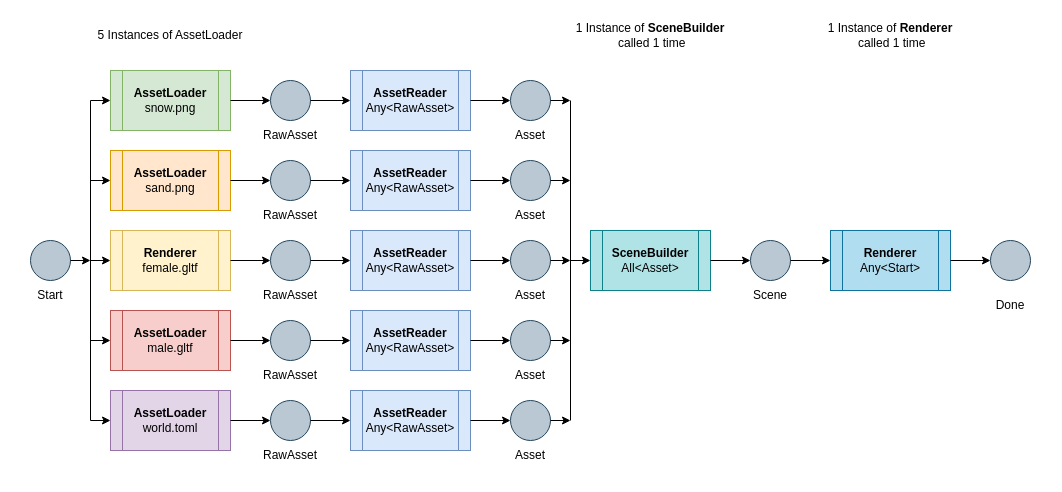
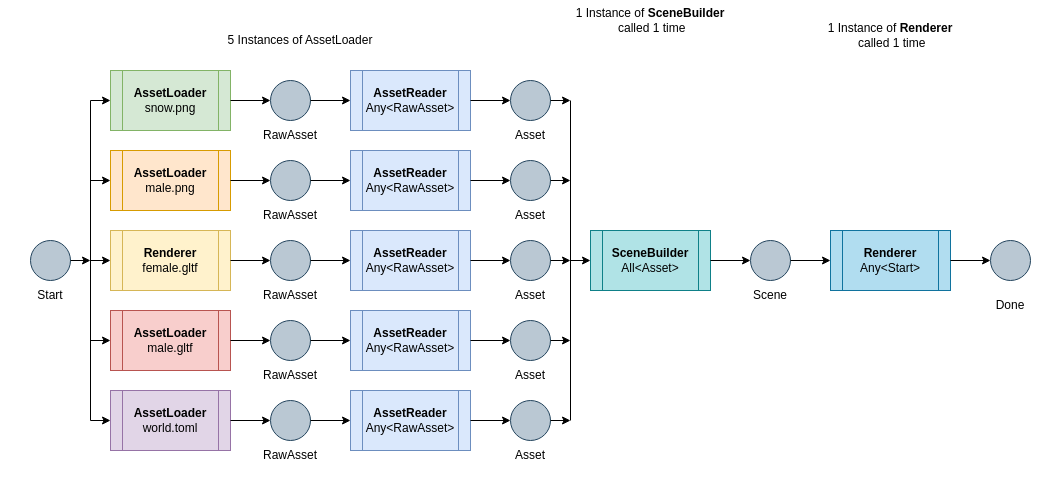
- <mxCell id="77" value="5 Instances of AssetLoader" style="text;html=1;strokeColor=none;fillColor=none;align=center;verticalAlign=middle;whiteSpace=wrap;rounded=0;fontColor=default;" vertex="1" parent="1"><mxGeometry x="55" y="20" width="230" height="30" as="geometry" /></mxCell>
+ <mxCell id="77" value="5 Instances of AssetLoader" style="text;html=1;strokeColor=none;fillColor=none;align=center;verticalAlign=middle;whiteSpace=wrap;rounded=0;fontColor=default;" vertex="1" parent="1"><mxGeometry x="185" y="25" width="230" height="30" as="geometry" /></mxCell>
- <mxCell id="83" value="&lt;div&gt;1 Instance of &lt;b&gt;SceneBuilder&lt;/b&gt;&lt;/div&gt;&lt;div&gt;&amp;nbsp;called 1 time&lt;/div&gt;" style="text;html=1;strokeColor=none;fillColor=none;align=center;verticalAlign=middle;whiteSpace=wrap;rounded=0;fontColor=default;" vertex="1" parent="1"><mxGeometry x="535" y="20" width="230" height="30" as="geometry" /></mxCell>
+ <mxCell id="83" value="&lt;div&gt;1 Instance of &lt;b&gt;SceneBuilder&lt;/b&gt;&lt;/div&gt;&lt;div&gt;&amp;nbsp;called 1 time&lt;/div&gt;" style="text;html=1;strokeColor=none;fillColor=none;align=center;verticalAlign=middle;whiteSpace=wrap;rounded=0;fontColor=default;" vertex="1" parent="1"><mxGeometry x="535" y="5" width="230" height="30" as="geometry" /></mxCell>
- <mxCell id="73" value="&lt;b&gt;AssetLoader&lt;/b&gt;&lt;br&gt;sand.png" style="text;html=1;strokeColor=none;fillColor=none;align=center;verticalAlign=middle;whiteSpace=wrap;rounded=0;fontColor=default;" vertex="1" parent="1"><mxGeometry x="110" y="165" width="120" height="30" as="geometry" /></mxCell>
+ <mxCell id="73" value="&lt;b&gt;AssetLoader&lt;/b&gt;&lt;br&gt;male.png" style="text;html=1;strokeColor=none;fillColor=none;align=center;verticalAlign=middle;whiteSpace=wrap;rounded=0;fontColor=default;" vertex="1" parent="1"><mxGeometry x="110" y="165" width="120" height="30" as="geometry" /></mxCell>
